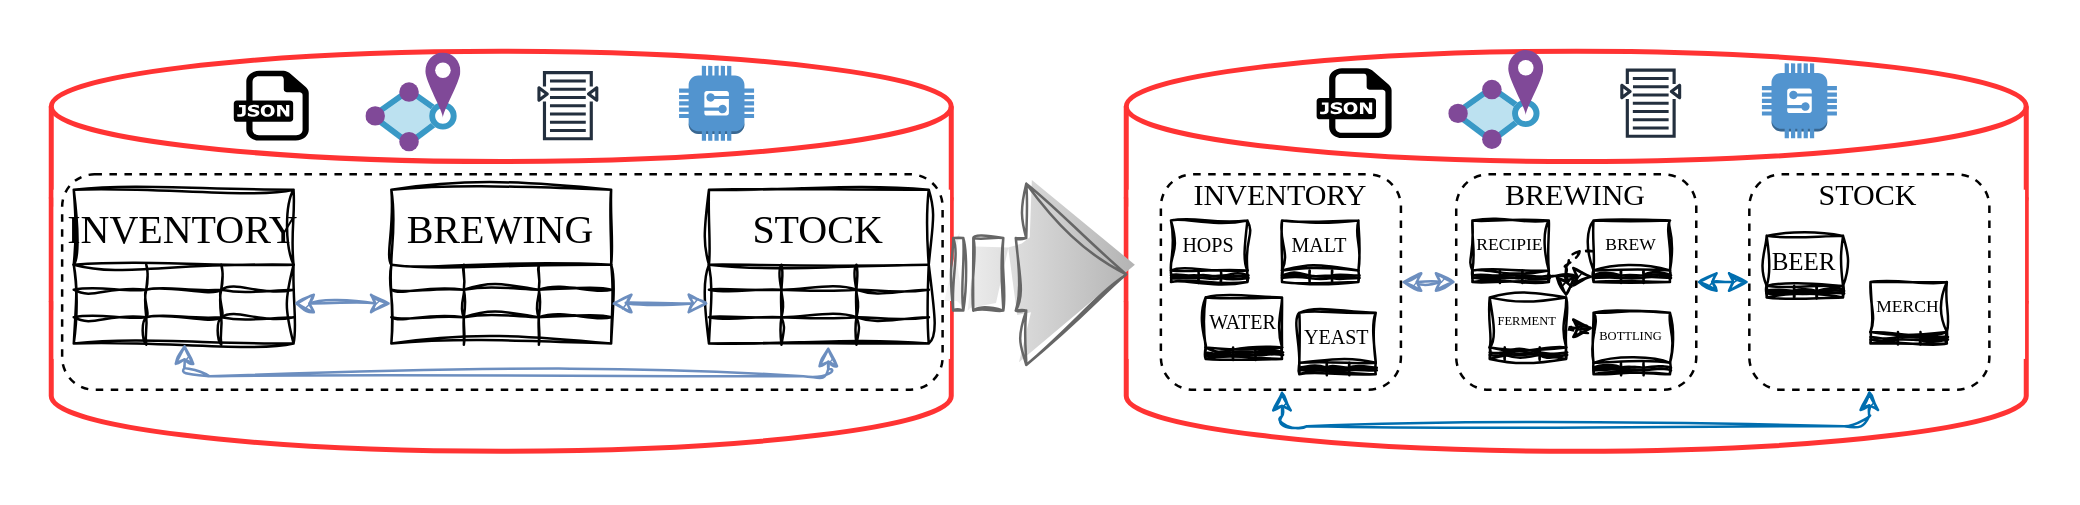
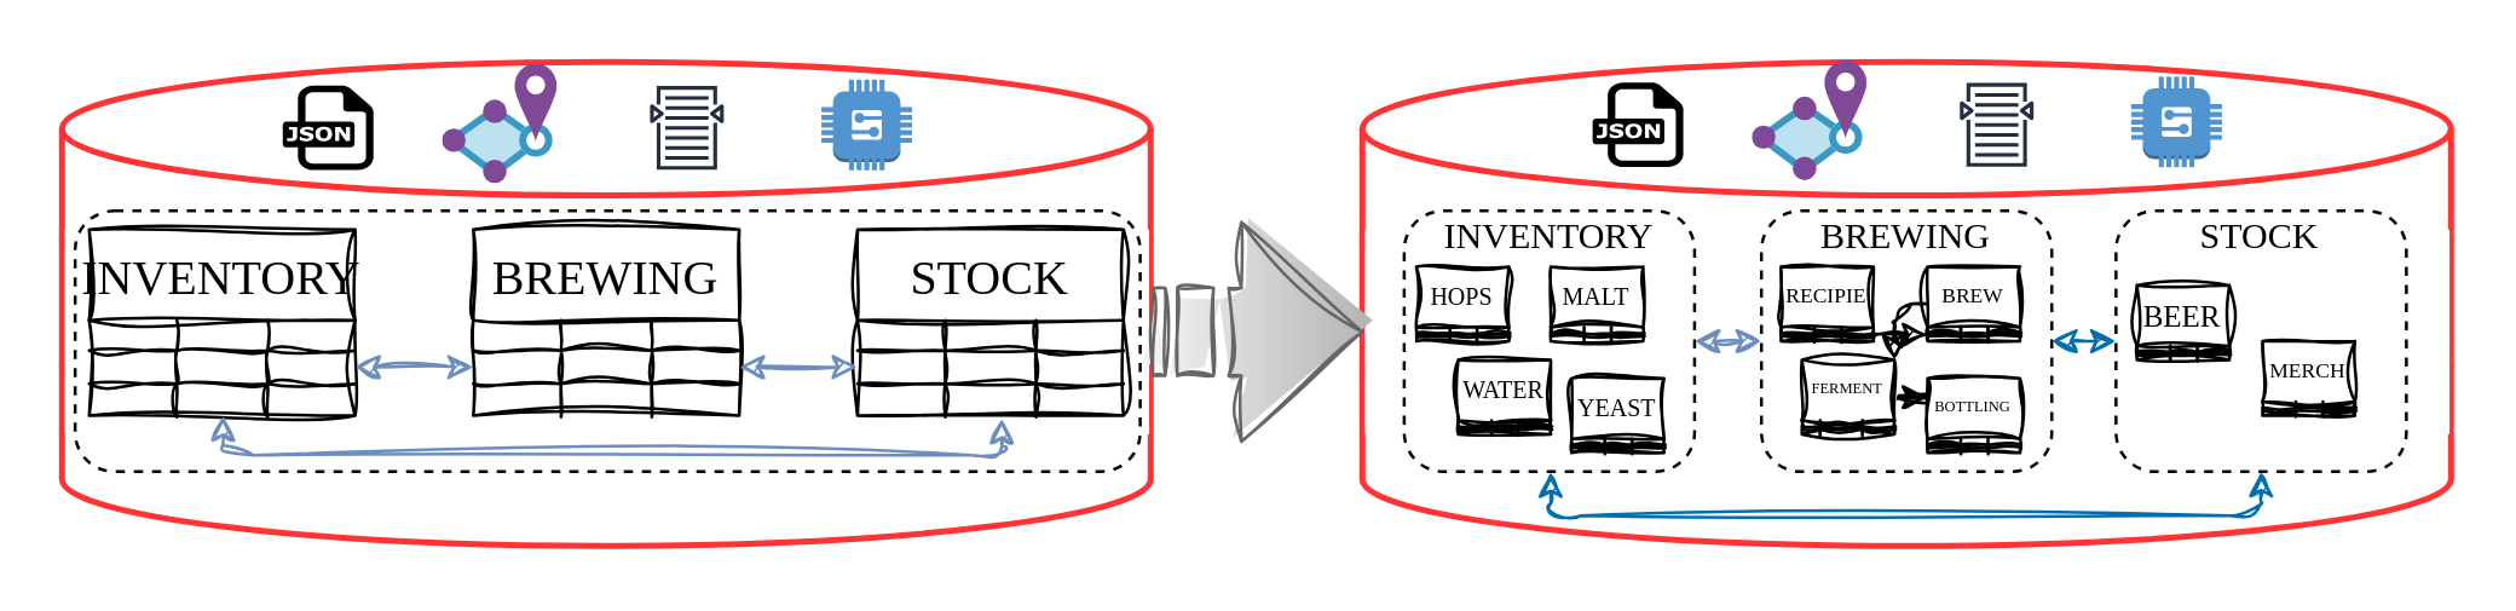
- <mxCell id="175" style="edgeStyle=orthogonalEdgeStyle;rounded=1;orthogonalLoop=1;jettySize=auto;html=1;entryX=1;entryY=0;entryDx=0;entryDy=0;sketch=1;curveFitting=1;jiggle=2;dashed=1;" parent="48" source="176" target="110" edge="1"><mxGeometry relative="1" as="geometry"><Array as="points"><mxPoint x="175.846" y="80" /><mxPoint x="175.846" y="92.308" /><mxPoint x="175.846" y="92.308" /></Array></mxGeometry></mxCell>
+ <mxCell id="175" style="edgeStyle=orthogonalEdgeStyle;rounded=1;orthogonalLoop=1;jettySize=auto;html=1;entryX=1;entryY=0;entryDx=0;entryDy=0;sketch=1;curveFitting=1;jiggle=2;" parent="48" source="176" target="110" edge="1"><mxGeometry relative="1" as="geometry"><Array as="points"><mxPoint x="175.846" y="80" /><mxPoint x="175.846" y="92.308" /><mxPoint x="175.846" y="92.308" /></Array></mxGeometry></mxCell>
- <mxCell id="109" style="edgeStyle=orthogonalEdgeStyle;rounded=0;orthogonalLoop=1;jettySize=auto;html=1;entryX=0;entryY=0.25;entryDx=0;entryDy=0;sketch=1;curveFitting=1;jiggle=2;dashed=1;" parent="48" source="110" target="123" edge="1"><mxGeometry relative="1" as="geometry" /></mxCell>
+ <mxCell id="109" style="edgeStyle=orthogonalEdgeStyle;rounded=0;orthogonalLoop=1;jettySize=auto;html=1;entryX=0;entryY=0.25;entryDx=0;entryDy=0;sketch=1;curveFitting=1;jiggle=2;" parent="48" source="110" target="123" edge="1"><mxGeometry relative="1" as="geometry" /></mxCell>
